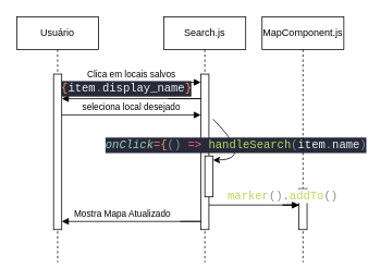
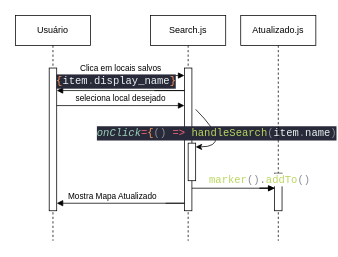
- <mxCell id="10" value="MapComponent.js" style="shape=umlLifeline;perimeter=lifelinePerimeter;whiteSpace=wrap;html=1;container=0;dropTarget=0;collapsible=0;recursiveResize=0;outlineConnect=0;portConstraint=eastwest;newEdgeStyle={&quot;edgeStyle&quot;:&quot;elbowEdgeStyle&quot;,&quot;elbow&quot;:&quot;vertical&quot;,&quot;curved&quot;:0,&quot;rounded&quot;:0};" parent="1" vertex="1"><mxGeometry x="320" y="20" width="100" height="300" as="geometry" /></mxCell>
+ <mxCell id="10" value="Atualizado.js" style="shape=umlLifeline;perimeter=lifelinePerimeter;whiteSpace=wrap;html=1;container=0;dropTarget=0;collapsible=0;recursiveResize=0;outlineConnect=0;portConstraint=eastwest;newEdgeStyle={&quot;edgeStyle&quot;:&quot;elbowEdgeStyle&quot;,&quot;elbow&quot;:&quot;vertical&quot;,&quot;curved&quot;:0,&quot;rounded&quot;:0};" parent="1" vertex="1"><mxGeometry x="320" y="20" width="100" height="300" as="geometry" /></mxCell>
